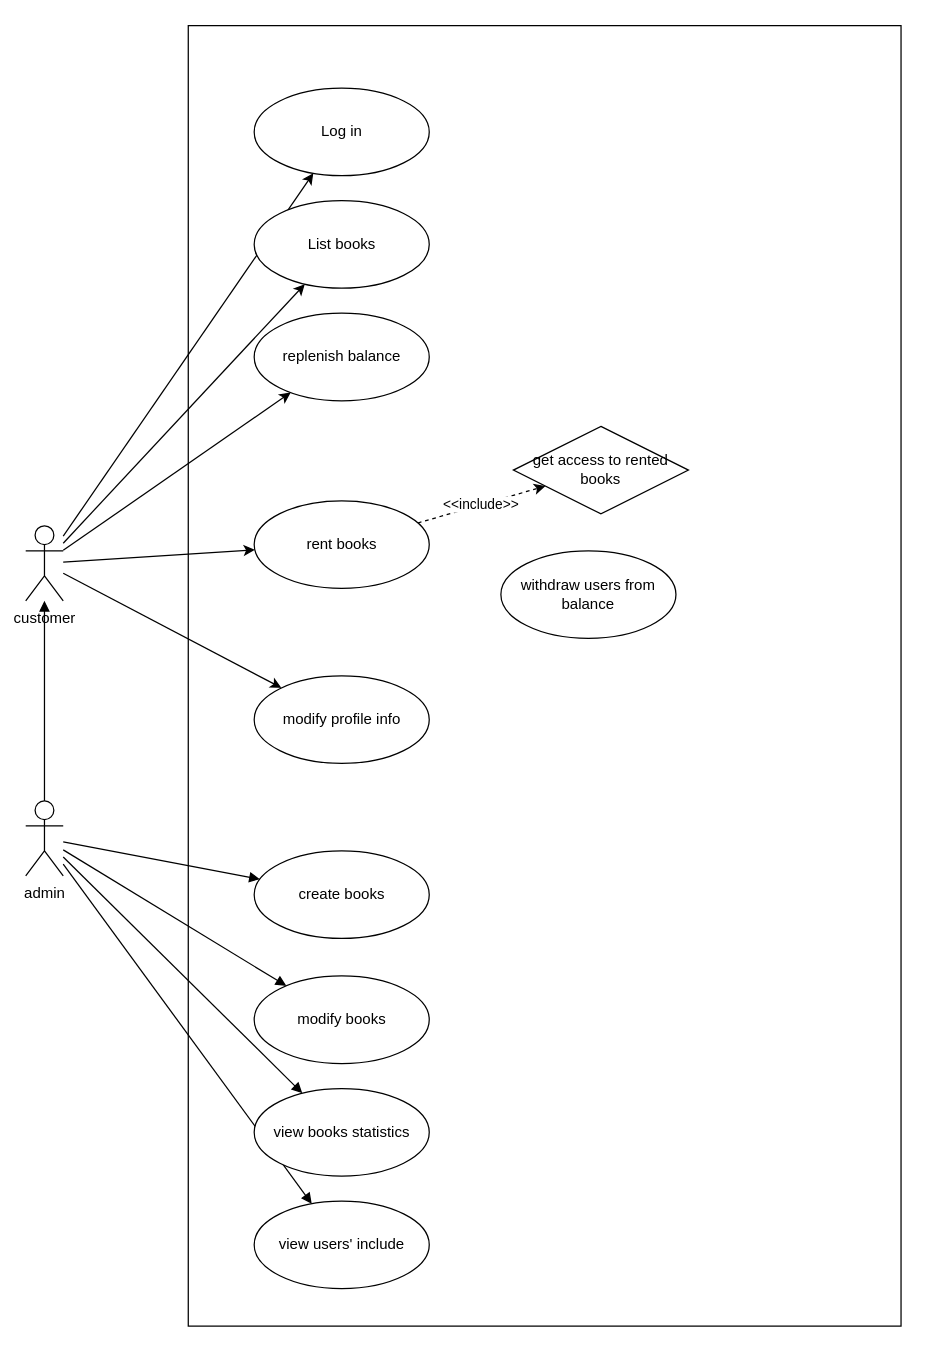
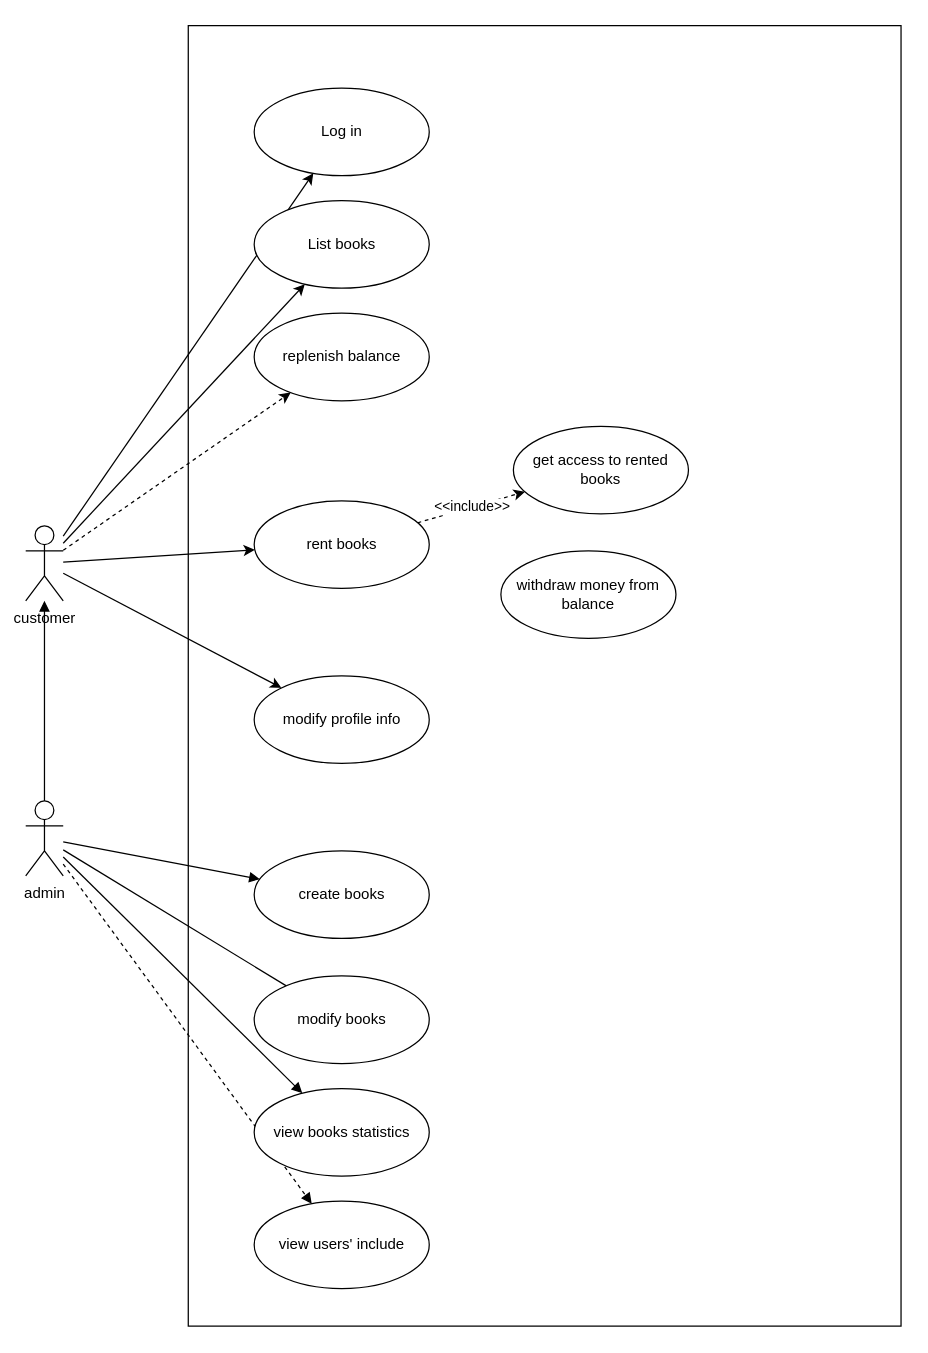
- <mxCell id="15" value="get access to rented books" style="rhombus;whiteSpace=wrap;html=1;" vertex="1" parent="1"><mxGeometry x="410" y="340.46" width="140" height="70" as="geometry" /></mxCell>
+ <mxCell id="15" value="get access to rented books" style="ellipse;whiteSpace=wrap;html=1;" vertex="1" parent="1"><mxGeometry x="410" y="340.46" width="140" height="70" as="geometry" /></mxCell>
- <mxCell id="5" style="edgeStyle=none;rounded=0;orthogonalLoop=1;jettySize=auto;html=1;" edge="1" parent="1" source="8" target="11"><mxGeometry relative="1" as="geometry" /></mxCell>
+ <mxCell id="5" style="edgeStyle=none;rounded=0;orthogonalLoop=1;jettySize=auto;html=1;dashed=1;" edge="1" parent="1" source="8" target="11"><mxGeometry relative="1" as="geometry" /></mxCell>
- <mxCell id="26" value="withdraw users from balance" style="ellipse;whiteSpace=wrap;html=1;" vertex="1" parent="1"><mxGeometry x="400" y="440" width="140" height="70" as="geometry" /></mxCell>
+ <mxCell id="26" value="withdraw money from balance" style="ellipse;whiteSpace=wrap;html=1;" vertex="1" parent="1"><mxGeometry x="400" y="440" width="140" height="70" as="geometry" /></mxCell>
- <mxCell id="18" style="edgeStyle=none;rounded=0;orthogonalLoop=1;jettySize=auto;html=1;endArrow=block;endFill=1;" edge="1" parent="1" source="21" target="23"><mxGeometry relative="1" as="geometry" /></mxCell>
+ <mxCell id="18" style="edgeStyle=none;rounded=0;orthogonalLoop=1;jettySize=auto;html=1;endArrow=none;endFill=1;" edge="1" parent="1" source="21" target="23"><mxGeometry relative="1" as="geometry" /></mxCell>
- <mxCell id="20" style="edgeStyle=none;rounded=0;orthogonalLoop=1;jettySize=auto;html=1;endArrow=block;endFill=1;" edge="1" parent="1" source="21" target="25"><mxGeometry relative="1" as="geometry" /></mxCell>
+ <mxCell id="20" style="edgeStyle=none;rounded=0;orthogonalLoop=1;jettySize=auto;html=1;endArrow=block;endFill=1;dashed=1;" edge="1" parent="1" source="21" target="25"><mxGeometry relative="1" as="geometry" /></mxCell>
